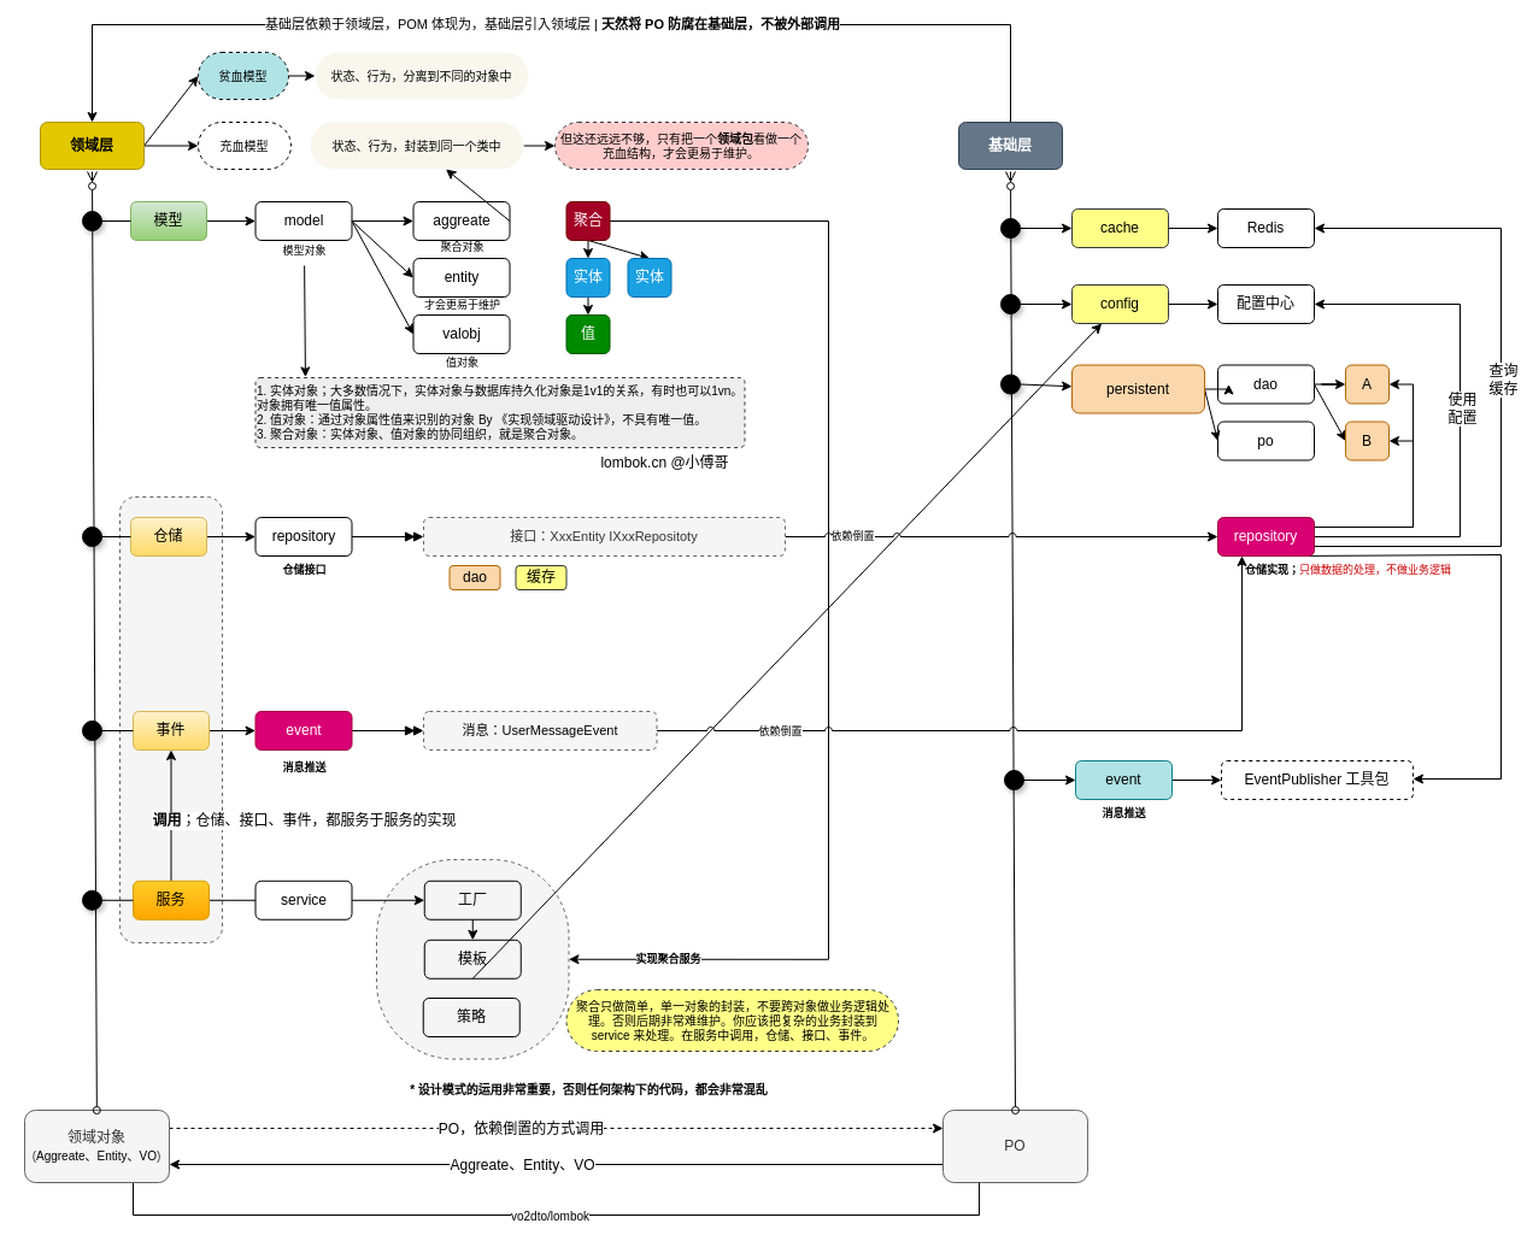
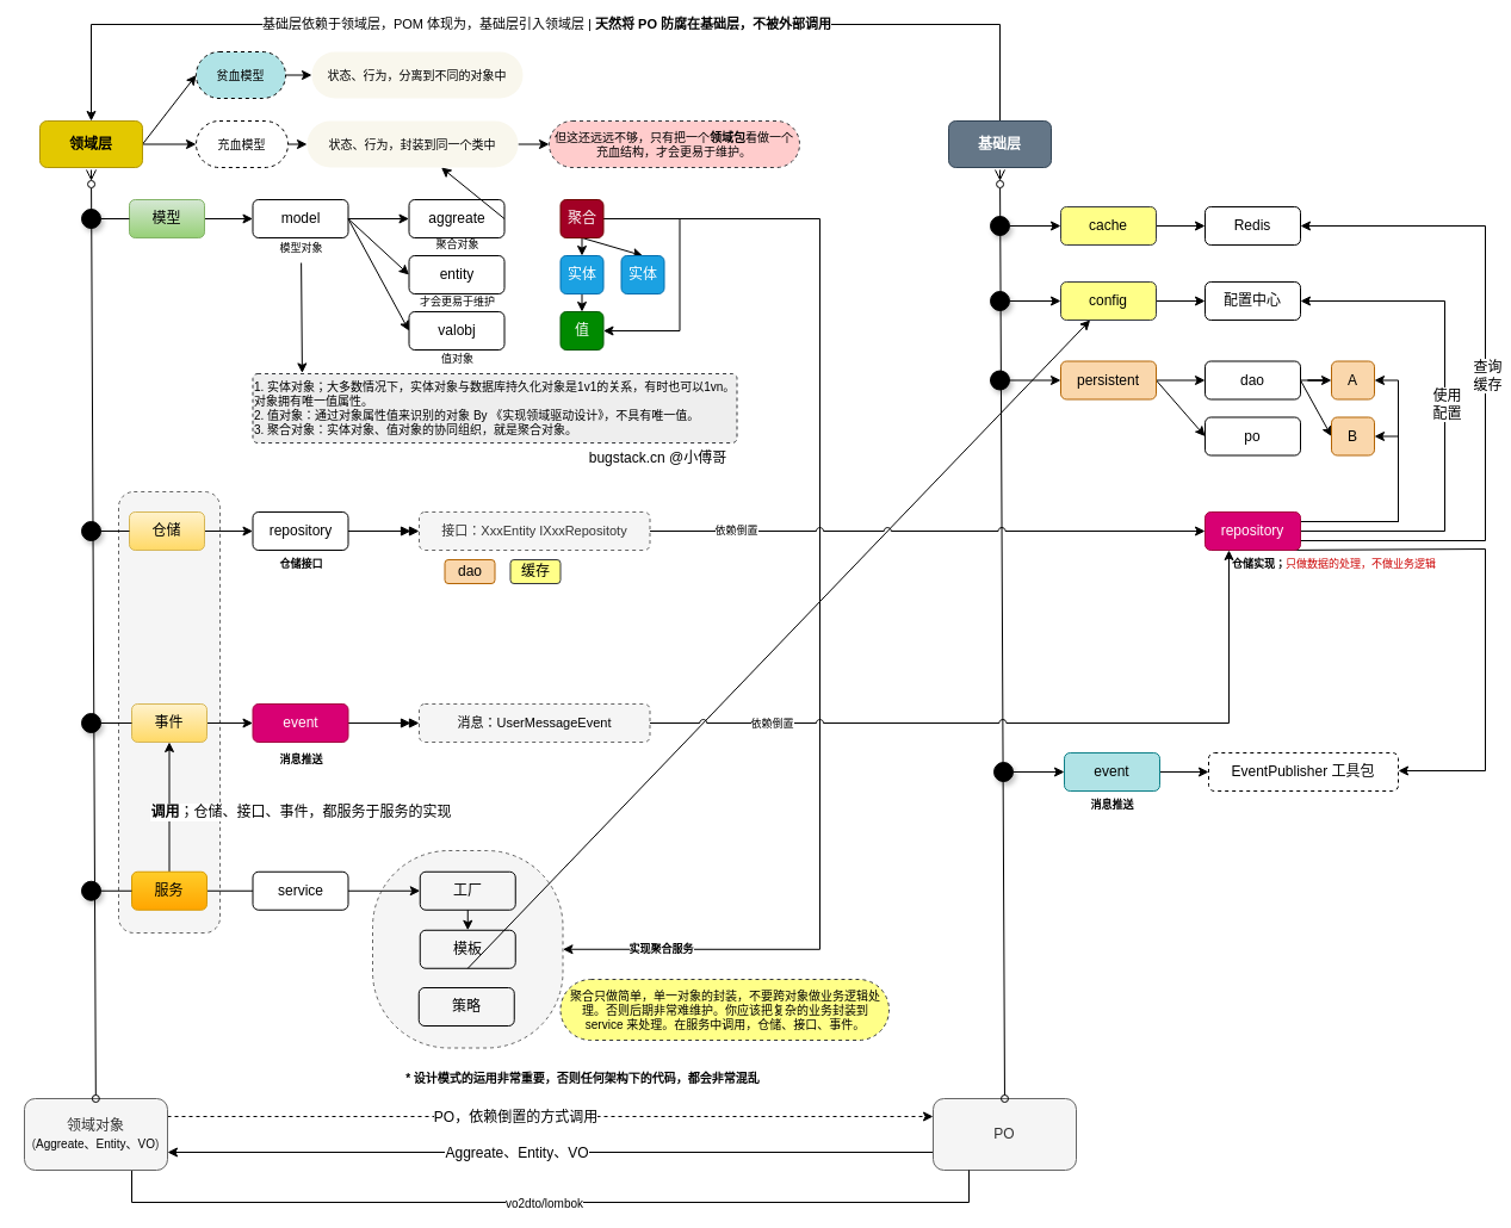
+ <mxCell id="45" style="edgeStyle=none;rounded=0;orthogonalLoop=1;jettySize=auto;html=1;exitX=1;exitY=0.5;exitDx=0;exitDy=0;fontSize=12;fontColor=#000000;startArrow=none;startFill=0;endArrow=classic;endFill=1;" edge="1" parent="1" source="46" target="51"><mxGeometry relative="1" as="geometry" /></mxCell>
+ <mxCell id="28" style="edgeStyle=orthogonalEdgeStyle;rounded=0;orthogonalLoop=1;jettySize=auto;html=1;exitX=1;exitY=0.5;exitDx=0;exitDy=0;entryX=1;entryY=0.5;entryDx=0;entryDy=0;fontSize=12;fontColor=#000000;startArrow=none;startFill=0;endArrow=classic;endFill=1;" edge="1" parent="1" source="31" target="35"><mxGeometry relative="1" as="geometry"><Array as="points"><mxPoint x="569.5" y="183" /><mxPoint x="569.5" y="277" /></Array></mxGeometry></mxCell>
- <mxCell id="73" value="persistent" style="rounded=1;whiteSpace=wrap;html=1;shadow=0;strokeWidth=1;fontSize=12;fillColor=#fad7ac;strokeColor=#b46504;" vertex="1" parent="1"><mxGeometry x="889" y="302.5" width="110" height="40" as="geometry" /></mxCell>
+ <mxCell id="73" value="persistent" style="rounded=1;whiteSpace=wrap;html=1;shadow=0;strokeWidth=1;fontSize=12;fillColor=#fad7ac;strokeColor=#b46504;" vertex="1" parent="1"><mxGeometry x="889" y="302.5" width="80" height="32" as="geometry" /></mxCell>
- <mxCell id="129" value="lombok.cn @小傅哥" style="text;html=1;align=center;verticalAlign=middle;resizable=0;points=[];autosize=1;strokeColor=none;fillColor=none;" vertex="1" parent="1"><mxGeometry x="483.5" y="371" width="134" height="26" as="geometry" /></mxCell>
+ <mxCell id="129" value="bugstack.cn @小傅哥" style="text;html=1;align=center;verticalAlign=middle;resizable=0;points=[];autosize=1;strokeColor=none;fillColor=none;" vertex="1" parent="1"><mxGeometry x="483.5" y="371" width="134" height="26" as="geometry" /></mxCell>
- <mxCell id="91" value="&lt;span style=&quot;font-size: 11px;&quot;&gt;接口：XxxEntity IXxxRepositoty&lt;/span&gt;" style="rounded=1;whiteSpace=wrap;html=1;shadow=0;strokeWidth=1;fontSize=12;fillColor=#f5f5f5;strokeColor=#666666;fontColor=#333333;dashed=1;" vertex="1" parent="1"><mxGeometry x="351" y="429" width="300" height="32" as="geometry" /></mxCell>
+ <mxCell id="91" value="&lt;span style=&quot;font-size: 11px;&quot;&gt;接口：XxxEntity IXxxRepositoty&lt;/span&gt;" style="rounded=1;whiteSpace=wrap;html=1;shadow=0;strokeWidth=1;fontSize=12;fillColor=#f5f5f5;strokeColor=#666666;fontColor=#333333;dashed=1;" vertex="1" parent="1"><mxGeometry x="351" y="429" width="193.5" height="32" as="geometry" /></mxCell>
